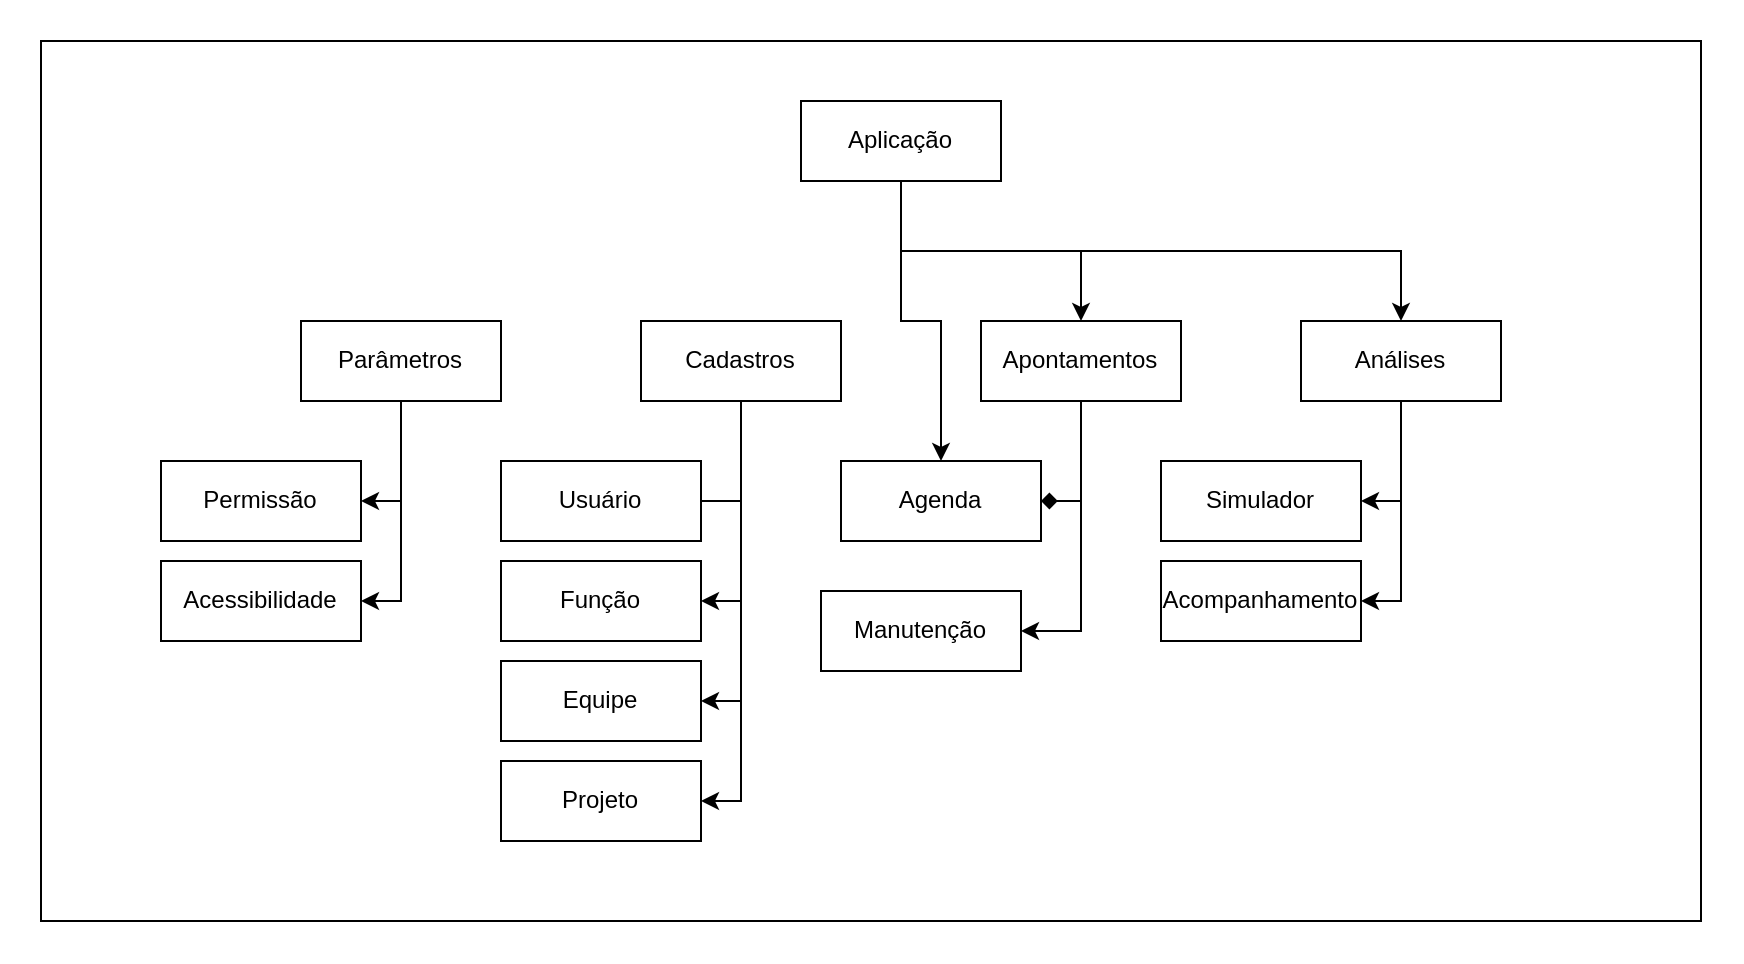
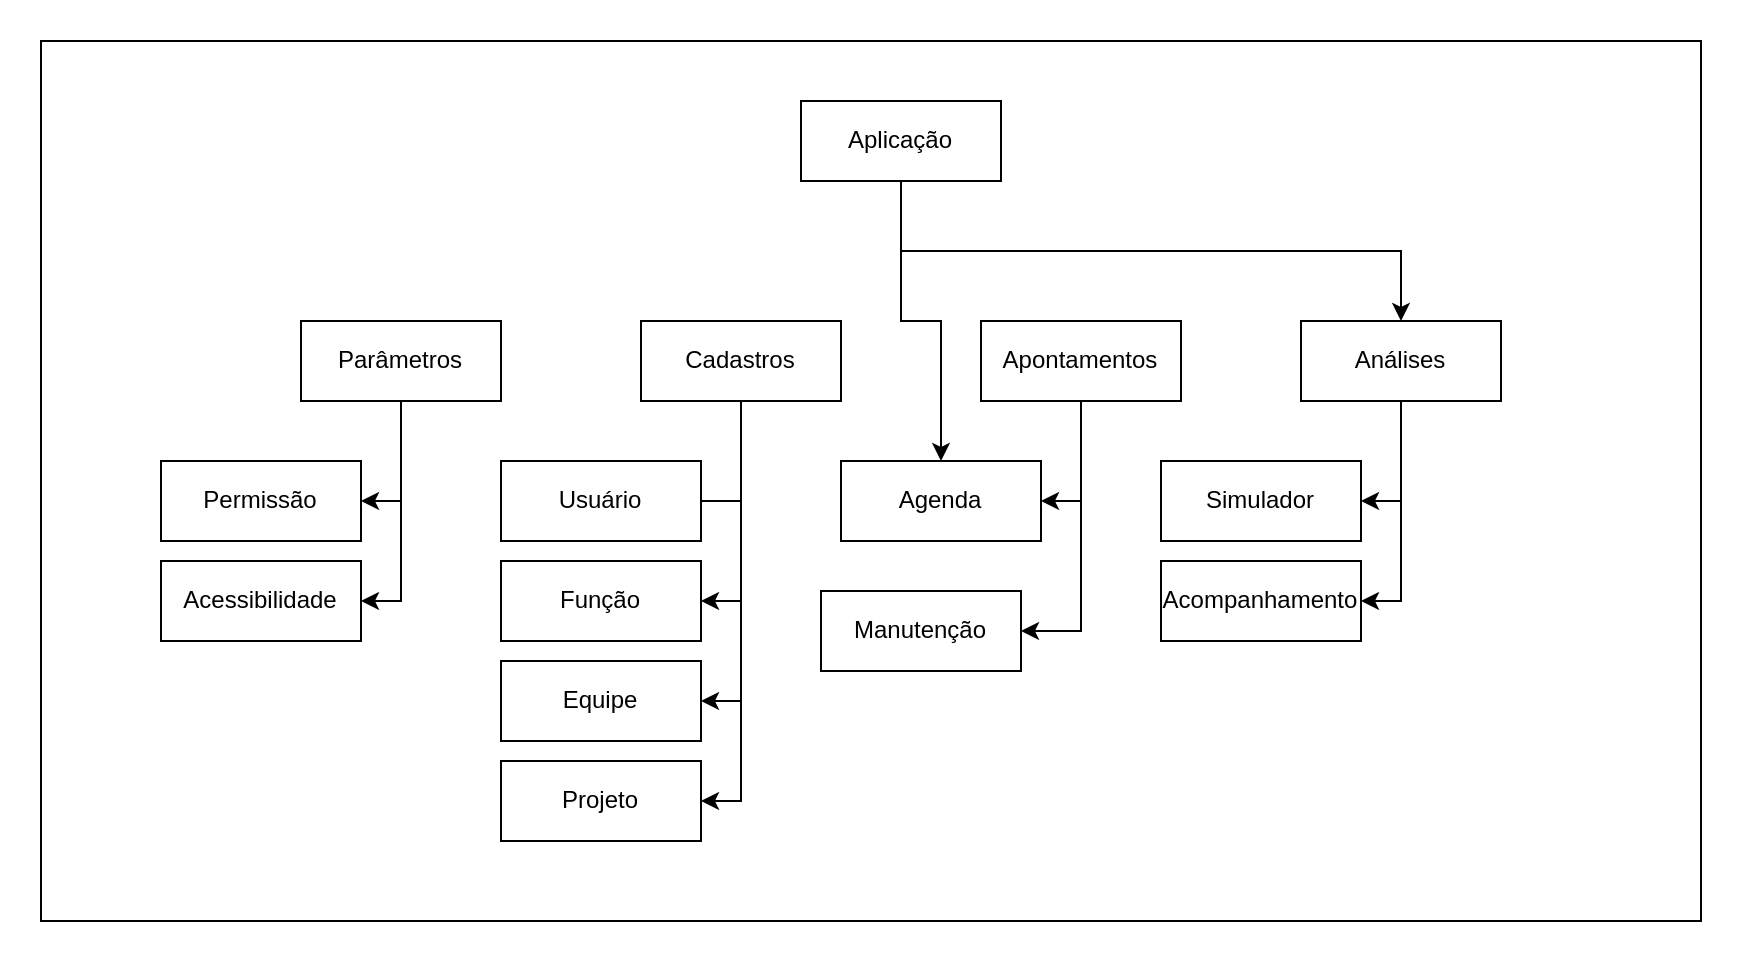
- <mxCell id="4" style="edgeStyle=orthogonalEdgeStyle;rounded=0;orthogonalLoop=1;jettySize=auto;html=1;entryX=0.5;entryY=0;entryDx=0;entryDy=0;" edge="1" parent="1" source="6" target="17"><mxGeometry relative="1" as="geometry" /></mxCell>
- <mxCell id="15" style="edgeStyle=orthogonalEdgeStyle;rounded=0;orthogonalLoop=1;jettySize=auto;html=1;entryX=1;entryY=0.5;entryDx=0;entryDy=0;endArrow=diamond;" edge="1" parent="1" source="17" target="27"><mxGeometry relative="1" as="geometry" /></mxCell>
+ <mxCell id="15" style="edgeStyle=orthogonalEdgeStyle;rounded=0;orthogonalLoop=1;jettySize=auto;html=1;entryX=1;entryY=0.5;entryDx=0;entryDy=0;" edge="1" parent="1" source="17" target="27"><mxGeometry relative="1" as="geometry" /></mxCell>
